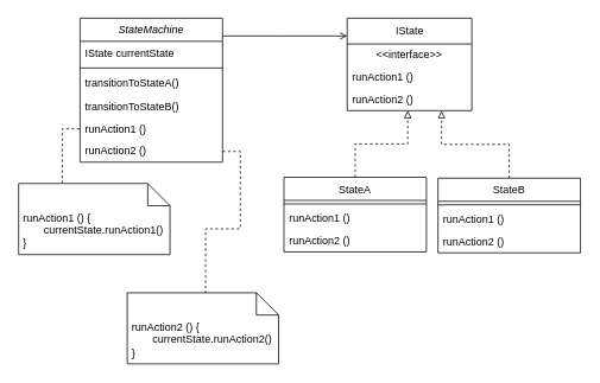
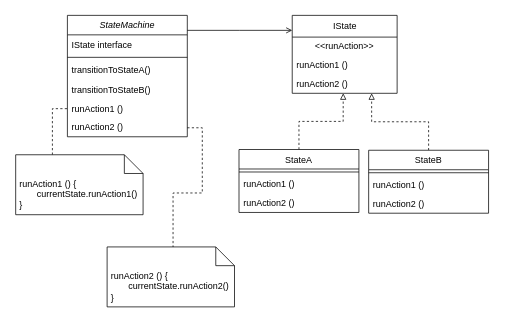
- <mxCell id="3" value="IState currentState" style="text;align=left;verticalAlign=top;spacingLeft=4;spacingRight=4;overflow=hidden;rotatable=0;points=[[0,0.5],[1,0.5]];portConstraint=eastwest;" parent="2" vertex="1"><mxGeometry y="26" width="160" height="26" as="geometry" /></mxCell>
+ <mxCell id="3" value="IState interface" style="text;align=left;verticalAlign=top;spacingLeft=4;spacingRight=4;overflow=hidden;rotatable=0;points=[[0,0.5],[1,0.5]];portConstraint=eastwest;" parent="2" vertex="1"><mxGeometry y="26" width="160" height="26" as="geometry" /></mxCell>
- <mxCell id="16" value="&amp;lt;&amp;lt;interface&amp;gt;&amp;gt;" style="text;html=1;strokeColor=none;fillColor=none;align=center;verticalAlign=middle;spacingLeft=4;spacingRight=4;overflow=hidden;rotatable=0;points=[[0,0.5],[1,0.5]];portConstraint=eastwest;" vertex="1" parent="15"><mxGeometry y="29" width="140" height="25" as="geometry" /></mxCell>
+ <mxCell id="16" value="&amp;lt;&amp;lt;runAction&amp;gt;&amp;gt;" style="text;html=1;strokeColor=none;fillColor=none;align=center;verticalAlign=middle;spacingLeft=4;spacingRight=4;overflow=hidden;rotatable=0;points=[[0,0.5],[1,0.5]];portConstraint=eastwest;" vertex="1" parent="15"><mxGeometry y="29" width="140" height="25" as="geometry" /></mxCell>
